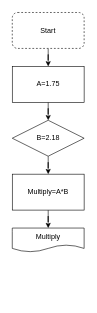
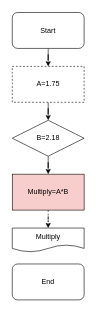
- <mxCell id="3" value="Start" style="rounded=1;whiteSpace=wrap;html=1;dashed=1;" vertex="1" parent="1"><mxGeometry x="20" y="20" width="120" height="60" as="geometry" /></mxCell>
+ <mxCell id="3" value="Start" style="rounded=1;whiteSpace=wrap;html=1;" vertex="1" parent="1"><mxGeometry x="20" y="20" width="120" height="60" as="geometry" /></mxCell>
- <mxCell id="5" value="A=1.75" style="rounded=0;whiteSpace=wrap;html=1;" vertex="1" parent="1"><mxGeometry x="20" y="110" width="120" height="60" as="geometry" /></mxCell>
+ <mxCell id="5" value="A=1.75" style="rounded=0;whiteSpace=wrap;html=1;dashed=1;" vertex="1" parent="1"><mxGeometry x="20" y="110" width="120" height="60" as="geometry" /></mxCell>
- <mxCell id="9" value="Multiply=A*B" style="whiteSpace=wrap;html=1;rounded=0;" vertex="1" parent="1"><mxGeometry x="20" y="290" width="120" height="60" as="geometry" /></mxCell>
+ <mxCell id="9" value="Multiply=A*B" style="whiteSpace=wrap;html=1;rounded=0;fillColor=#f8cecc;" vertex="1" parent="1"><mxGeometry x="20" y="290" width="120" height="60" as="geometry" /></mxCell>
- <mxCell id="8" value="" style="edgeStyle=orthogonalEdgeStyle;rounded=0;orthogonalLoop=1;jettySize=auto;html=1;" edge="1" parent="1" source="9" target="10"><mxGeometry relative="1" as="geometry" /></mxCell>
+ <mxCell id="8" value="" style="edgeStyle=orthogonalEdgeStyle;rounded=0;orthogonalLoop=1;jettySize=auto;html=1;dashed=1;" edge="1" parent="1" source="9" target="10"><mxGeometry relative="1" as="geometry" /></mxCell>
+ <mxCell id="11" value="End" style="rounded=1;whiteSpace=wrap;html=1;" vertex="1" parent="1"><mxGeometry x="20" y="440" width="120" height="60" as="geometry" /></mxCell>
